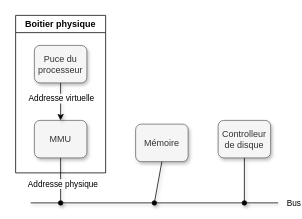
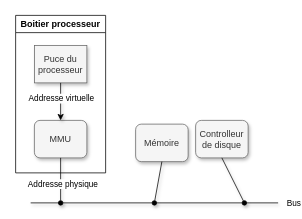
- <mxCell id="4" value="Boitier physique" style="swimlane;whiteSpace=wrap;html=1;" vertex="1" parent="1"><mxGeometry x="20" y="20" width="120" height="210" as="geometry" /></mxCell>
+ <mxCell id="4" value="Boitier processeur" style="swimlane;whiteSpace=wrap;html=1;" vertex="1" parent="1"><mxGeometry x="20" y="20" width="120" height="210" as="geometry" /></mxCell>
- <mxCell id="5" value="Puce du processeur" style="rounded=1;whiteSpace=wrap;html=1;fillColor=#f5f5f5;fontColor=#333333;strokeColor=#666666;shadow=1;" vertex="1" parent="4"><mxGeometry x="25" y="40" width="70" height="50" as="geometry" /></mxCell>
+ <mxCell id="5" value="Puce du processeur" style="whiteSpace=wrap;html=1;fillColor=#f5f5f5;fontColor=#333333;strokeColor=#666666;shadow=1;rounded=0;" vertex="1" parent="4"><mxGeometry x="25" y="40" width="70" height="50" as="geometry" /></mxCell>
- <mxCell id="12" value="Controlleur de disque" style="rounded=1;whiteSpace=wrap;html=1;fillColor=#f5f5f5;fontColor=#333333;strokeColor=#666666;shadow=1;" vertex="1" parent="1"><mxGeometry x="290" y="160" width="70" height="50" as="geometry" /></mxCell>
+ <mxCell id="12" value="Controlleur de disque" style="rounded=1;whiteSpace=wrap;html=1;fillColor=#f5f5f5;fontColor=#333333;strokeColor=#666666;shadow=1;" vertex="1" parent="1"><mxGeometry x="260" y="160" width="70" height="50" as="geometry" /></mxCell>
